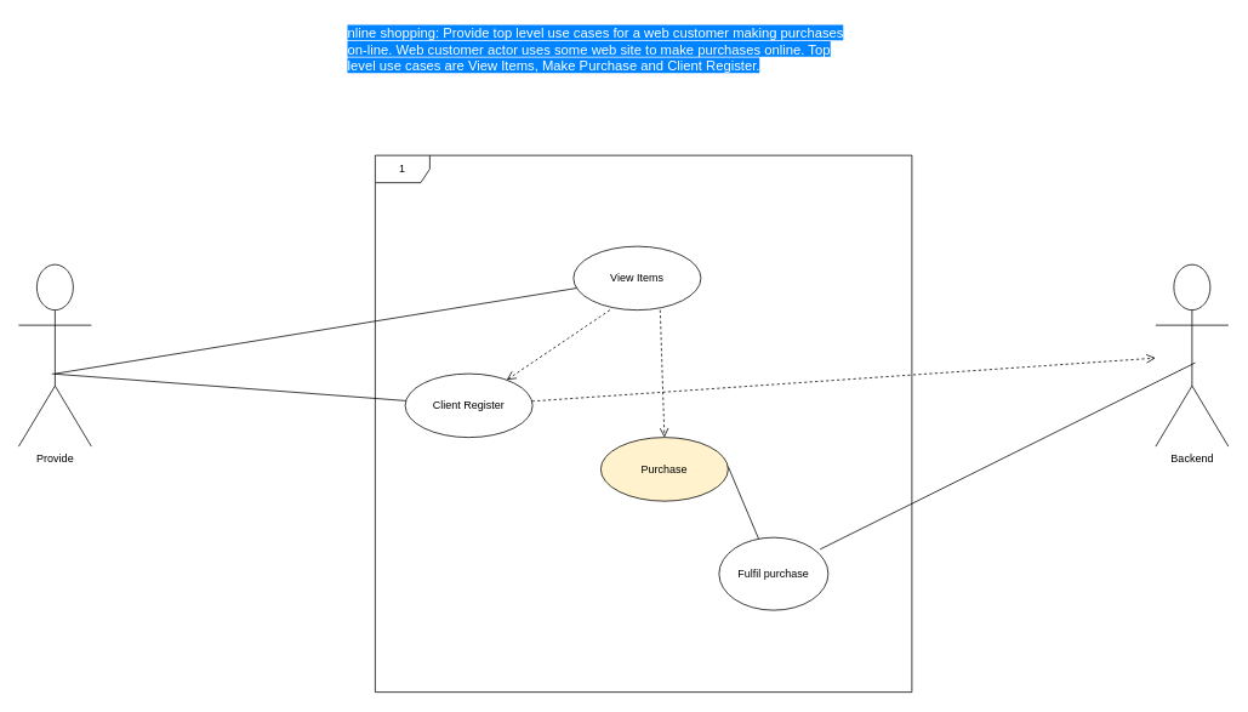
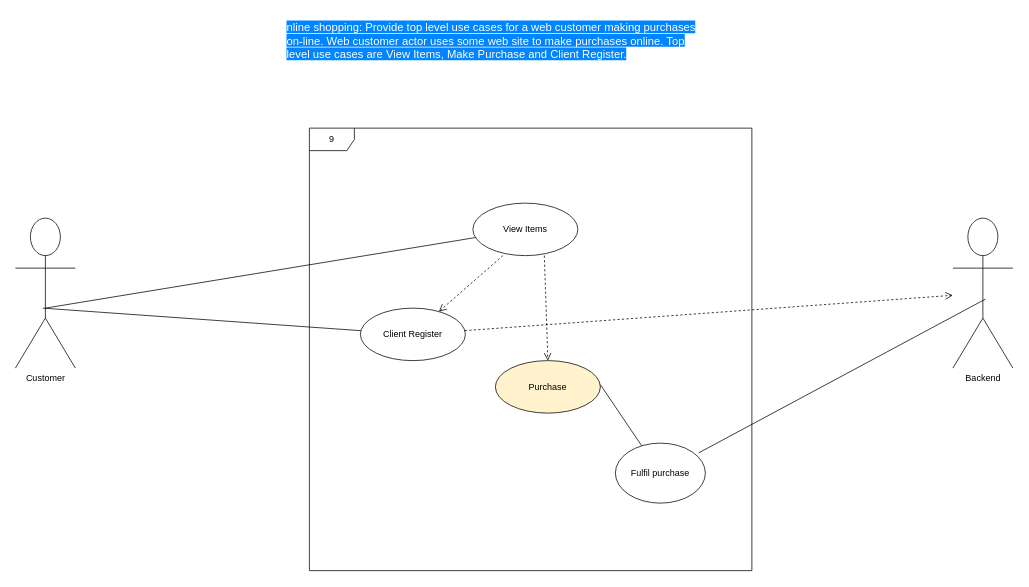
- <mxCell id="3" value="1" style="shape=umlFrame;whiteSpace=wrap;html=1;" vertex="1" parent="1"><mxGeometry x="412" y="170" width="590" height="590" as="geometry" /></mxCell>
+ <mxCell id="3" value="9" style="shape=umlFrame;whiteSpace=wrap;html=1;" vertex="1" parent="1"><mxGeometry x="412" y="170" width="590" height="590" as="geometry" /></mxCell>
- <mxCell id="8" value="Client Register" style="ellipse;whiteSpace=wrap;html=1;" vertex="1" parent="1"><mxGeometry x="445" y="410" width="140" height="70" as="geometry" /></mxCell>
+ <mxCell id="8" value="Client Register" style="ellipse;whiteSpace=wrap;html=1;" vertex="1" parent="1"><mxGeometry x="480" y="410" width="140" height="70" as="geometry" /></mxCell>
- <mxCell id="2" value="Provide&lt;br&gt;" style="shape=umlActor;verticalLabelPosition=bottom;verticalAlign=top;html=1;" vertex="1" parent="1"><mxGeometry x="20" y="290" width="80" height="200" as="geometry" /></mxCell>
+ <mxCell id="2" value="Customer&lt;br&gt;" style="shape=umlActor;verticalLabelPosition=bottom;verticalAlign=top;html=1;" vertex="1" parent="1"><mxGeometry x="20" y="290" width="80" height="200" as="geometry" /></mxCell>
- <mxCell id="14" value="&lt;span&gt;Fulfil purchase&lt;/span&gt;" style="ellipse;whiteSpace=wrap;html=1;" vertex="1" parent="1"><mxGeometry x="790" y="590" width="120" height="80" as="geometry" /></mxCell>
+ <mxCell id="14" value="&lt;span&gt;Fulfil purchase&lt;/span&gt;" style="ellipse;whiteSpace=wrap;html=1;" vertex="1" parent="1"><mxGeometry x="820" y="590" width="120" height="80" as="geometry" /></mxCell>
